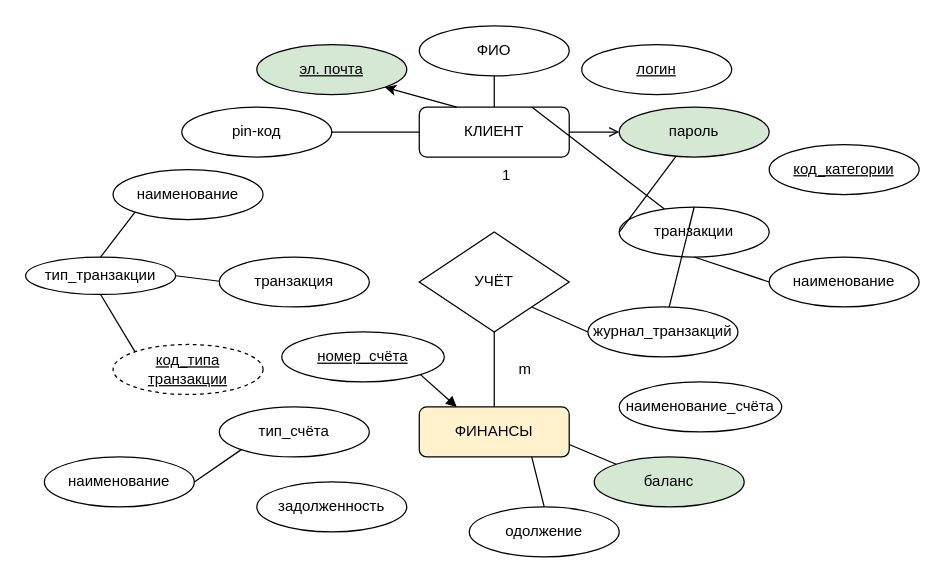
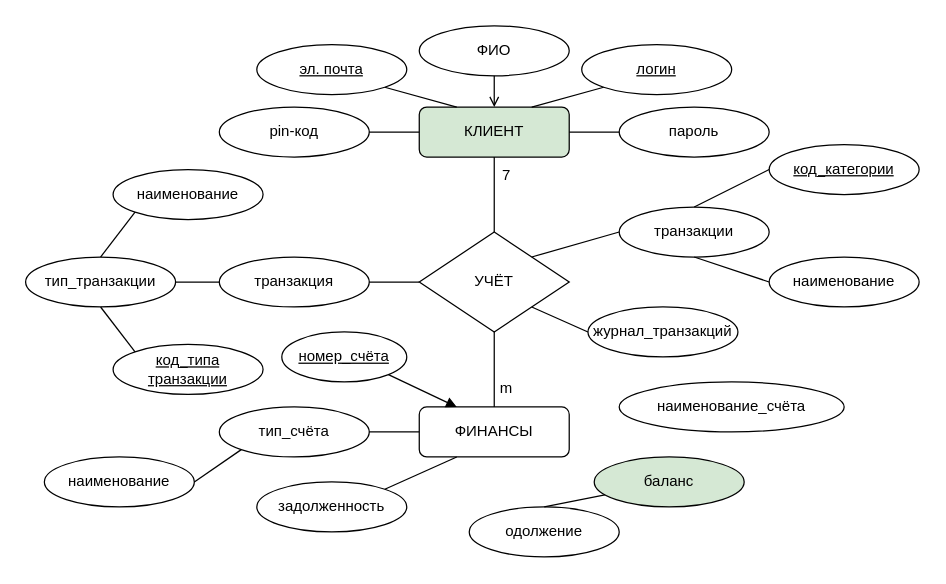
- <mxCell id="10" value="&lt;u&gt;эл. почта&lt;/u&gt;" style="ellipse;whiteSpace=wrap;html=1;fillColor=#d5e8d4;" vertex="1" parent="1"><mxGeometry x="205" y="35" width="120" height="40" as="geometry" /></mxCell>
+ <mxCell id="10" value="&lt;u&gt;эл. почта&lt;/u&gt;" style="ellipse;whiteSpace=wrap;html=1;" vertex="1" parent="1"><mxGeometry x="205" y="35" width="120" height="40" as="geometry" /></mxCell>
- <mxCell id="15" value="" style="endArrow=classic;html=1;rounded=0;entryX=1;entryY=1;entryDx=0;entryDy=0;exitX=0.25;exitY=0;exitDx=0;exitDy=0;" edge="1" parent="1" source="2" target="10"><mxGeometry width="50" height="50" relative="1" as="geometry"><mxPoint x="525" y="235" as="sourcePoint" /><mxPoint x="575" y="185" as="targetPoint" /></mxGeometry></mxCell>
+ <mxCell id="15" value="" style="endArrow=none;html=1;rounded=0;entryX=1;entryY=1;entryDx=0;entryDy=0;exitX=0.25;exitY=0;exitDx=0;exitDy=0;" edge="1" parent="1" source="2" target="10"><mxGeometry width="50" height="50" relative="1" as="geometry"><mxPoint x="525" y="235" as="sourcePoint" /><mxPoint x="575" y="185" as="targetPoint" /></mxGeometry></mxCell>
- <mxCell id="14" value="" style="endArrow=none;html=1;rounded=0;exitX=0.5;exitY=1;exitDx=0;exitDy=0;entryX=0.5;entryY=0;entryDx=0;entryDy=0;" edge="1" parent="1" source="9" target="2"><mxGeometry width="50" height="50" relative="1" as="geometry"><mxPoint x="525" y="235" as="sourcePoint" /><mxPoint x="575" y="185" as="targetPoint" /></mxGeometry></mxCell>
+ <mxCell id="14" value="" style="endArrow=open;html=1;rounded=0;exitX=0.5;exitY=1;exitDx=0;exitDy=0;entryX=0.5;entryY=0;entryDx=0;entryDy=0;" edge="1" parent="1" source="9" target="2"><mxGeometry width="50" height="50" relative="1" as="geometry"><mxPoint x="525" y="235" as="sourcePoint" /><mxPoint x="575" y="185" as="targetPoint" /></mxGeometry></mxCell>
- <mxCell id="11" value="pin-код" style="ellipse;whiteSpace=wrap;html=1;" vertex="1" parent="1"><mxGeometry x="145" y="85" width="120" height="40" as="geometry" /></mxCell>
+ <mxCell id="11" value="pin-код" style="ellipse;whiteSpace=wrap;html=1;" vertex="1" parent="1"><mxGeometry x="175" y="85" width="120" height="40" as="geometry" /></mxCell>
- <mxCell id="2" value="КЛИЕНТ" style="rounded=1;whiteSpace=wrap;html=1;" vertex="1" parent="1"><mxGeometry x="335" y="85" width="120" height="40" as="geometry" /></mxCell>
+ <mxCell id="2" value="КЛИЕНТ" style="rounded=1;whiteSpace=wrap;html=1;fillColor=#d5e8d4;" vertex="1" parent="1"><mxGeometry x="335" y="85" width="120" height="40" as="geometry" /></mxCell>
- <mxCell id="12" value="" style="endArrow=open;html=1;rounded=0;entryX=0;entryY=0.5;entryDx=0;entryDy=0;exitX=1;exitY=0.5;exitDx=0;exitDy=0;" edge="1" parent="1" source="2" target="8"><mxGeometry width="50" height="50" relative="1" as="geometry"><mxPoint x="525" y="235" as="sourcePoint" /><mxPoint x="575" y="185" as="targetPoint" /></mxGeometry></mxCell>
+ <mxCell id="12" value="" style="endArrow=none;html=1;rounded=0;entryX=0;entryY=0.5;entryDx=0;entryDy=0;exitX=1;exitY=0.5;exitDx=0;exitDy=0;" edge="1" parent="1" source="2" target="8"><mxGeometry width="50" height="50" relative="1" as="geometry"><mxPoint x="525" y="235" as="sourcePoint" /><mxPoint x="575" y="185" as="targetPoint" /></mxGeometry></mxCell>
- <mxCell id="8" value="пароль" style="ellipse;whiteSpace=wrap;html=1;fillColor=#d5e8d4;" vertex="1" parent="1"><mxGeometry x="495" y="85" width="120" height="40" as="geometry" /></mxCell>
+ <mxCell id="8" value="пароль" style="ellipse;whiteSpace=wrap;html=1;" vertex="1" parent="1"><mxGeometry x="495" y="85" width="120" height="40" as="geometry" /></mxCell>
- <mxCell id="13" value="" style="endArrow=none;html=1;rounded=0;exitX=0.75;exitY=0;exitDx=0;exitDy=0;" edge="1" parent="1" source="2" target="32"><mxGeometry width="50" height="50" relative="1" as="geometry"><mxPoint x="525" y="235" as="sourcePoint" /><mxPoint x="575" y="185" as="targetPoint" /></mxGeometry></mxCell>
+ <mxCell id="13" value="" style="endArrow=none;html=1;rounded=0;entryX=0;entryY=1;entryDx=0;entryDy=0;exitX=0.75;exitY=0;exitDx=0;exitDy=0;" edge="1" parent="1" source="2" target="7"><mxGeometry width="50" height="50" relative="1" as="geometry"><mxPoint x="525" y="235" as="sourcePoint" /><mxPoint x="575" y="185" as="targetPoint" /></mxGeometry></mxCell>
- <mxCell id="30" value="1" style="text;html=1;strokeColor=none;fillColor=none;align=center;verticalAlign=middle;whiteSpace=wrap;rounded=0;" vertex="1" parent="1"><mxGeometry x="395" y="125" width="20" height="30" as="geometry" /></mxCell>
+ <mxCell id="30" value="7" style="text;html=1;strokeColor=none;fillColor=none;align=center;verticalAlign=middle;whiteSpace=wrap;rounded=0;" vertex="1" parent="1"><mxGeometry x="395" y="125" width="20" height="30" as="geometry" /></mxCell>
- <mxCell id="33" value="" style="endArrow=none;html=1;rounded=0;exitX=0;exitY=0.5;exitDx=0;exitDy=0;" edge="1" parent="1" source="32" target="8"><mxGeometry width="50" height="50" relative="1" as="geometry"><mxPoint x="495" y="255" as="sourcePoint" /><mxPoint x="545" y="205" as="targetPoint" /></mxGeometry></mxCell>
+ <mxCell id="33" value="" style="endArrow=none;html=1;rounded=0;entryX=1;entryY=0;entryDx=0;entryDy=0;exitX=0;exitY=0.5;exitDx=0;exitDy=0;" edge="1" parent="1" source="32" target="3"><mxGeometry width="50" height="50" relative="1" as="geometry"><mxPoint x="495" y="255" as="sourcePoint" /><mxPoint x="545" y="205" as="targetPoint" /></mxGeometry></mxCell>
+ <mxCell id="5" value="" style="endArrow=none;html=1;rounded=0;entryX=0.5;entryY=1;entryDx=0;entryDy=0;exitX=0.5;exitY=0;exitDx=0;exitDy=0;" edge="1" parent="1" source="3" target="2"><mxGeometry width="50" height="50" relative="1" as="geometry"><mxPoint x="315" y="195" as="sourcePoint" /><mxPoint x="365" y="145" as="targetPoint" /></mxGeometry></mxCell>
- <mxCell id="36" value="" style="endArrow=none;html=1;rounded=0;exitX=0.5;exitY=0;exitDx=0;exitDy=0;" edge="1" parent="1" source="32" target="40"><mxGeometry width="50" height="50" relative="1" as="geometry"><mxPoint x="495" y="215" as="sourcePoint" /><mxPoint x="545" y="165" as="targetPoint" /></mxGeometry></mxCell>
+ <mxCell id="36" value="" style="endArrow=none;html=1;rounded=0;entryX=0;entryY=0.5;entryDx=0;entryDy=0;exitX=0.5;exitY=0;exitDx=0;exitDy=0;" edge="1" parent="1" source="32" target="34"><mxGeometry width="50" height="50" relative="1" as="geometry"><mxPoint x="495" y="215" as="sourcePoint" /><mxPoint x="545" y="165" as="targetPoint" /></mxGeometry></mxCell>
- <mxCell id="21" value="тип_транзакции" style="ellipse;whiteSpace=wrap;html=1;" vertex="1" parent="1"><mxGeometry x="20" y="205" width="120" height="30" as="geometry" /></mxCell>
+ <mxCell id="21" value="тип_транзакции" style="ellipse;whiteSpace=wrap;html=1;" vertex="1" parent="1"><mxGeometry x="20" y="205" width="120" height="40" as="geometry" /></mxCell>
+ <mxCell id="47" value="" style="endArrow=none;html=1;rounded=0;entryX=0;entryY=0.5;entryDx=0;entryDy=0;exitX=1;exitY=0.5;exitDx=0;exitDy=0;" edge="1" parent="1" source="46" target="3"><mxGeometry width="50" height="50" relative="1" as="geometry"><mxPoint x="345" y="265" as="sourcePoint" /><mxPoint x="395" y="215" as="targetPoint" /></mxGeometry></mxCell>
- <mxCell id="17" value="&lt;u&gt;номер_счёта&lt;/u&gt;" style="ellipse;whiteSpace=wrap;html=1;" vertex="1" parent="1"><mxGeometry x="225" y="265" width="130" height="40" as="geometry" /></mxCell>
+ <mxCell id="17" value="&lt;u&gt;номер_счёта&lt;/u&gt;" style="ellipse;whiteSpace=wrap;html=1;" vertex="1" parent="1"><mxGeometry x="225" y="265" width="100" height="40" as="geometry" /></mxCell>
- <mxCell id="28" value="&lt;u&gt;код_типа&lt;br&gt;транзакции&lt;/u&gt;" style="ellipse;whiteSpace=wrap;html=1;dashed=1;" vertex="1" parent="1"><mxGeometry x="90" y="275" width="120" height="40" as="geometry" /></mxCell>
+ <mxCell id="28" value="&lt;u&gt;код_типа&lt;br&gt;транзакции&lt;/u&gt;" style="ellipse;whiteSpace=wrap;html=1;" vertex="1" parent="1"><mxGeometry x="90" y="275" width="120" height="40" as="geometry" /></mxCell>
- <mxCell id="31" value="m" style="text;html=1;strokeColor=none;fillColor=none;align=center;verticalAlign=middle;whiteSpace=wrap;rounded=0;" vertex="1" parent="1"><mxGeometry x="410" y="280" width="20" height="30" as="geometry" /></mxCell>
+ <mxCell id="31" value="m" style="text;html=1;strokeColor=none;fillColor=none;align=center;verticalAlign=middle;whiteSpace=wrap;rounded=0;" vertex="1" parent="1"><mxGeometry x="395" y="295" width="20" height="30" as="geometry" /></mxCell>
- <mxCell id="18" value="наименование_счёта" style="ellipse;whiteSpace=wrap;html=1;" vertex="1" parent="1"><mxGeometry x="495" y="305" width="130" height="40" as="geometry" /></mxCell>
+ <mxCell id="18" value="наименование_счёта" style="ellipse;whiteSpace=wrap;html=1;" vertex="1" parent="1"><mxGeometry x="495" y="305" width="180" height="40" as="geometry" /></mxCell>
+ <mxCell id="26" value="" style="endArrow=none;html=1;rounded=0;entryX=1;entryY=0.5;entryDx=0;entryDy=0;exitX=0;exitY=0.5;exitDx=0;exitDy=0;" edge="1" parent="1" source="4" target="20"><mxGeometry width="50" height="50" relative="1" as="geometry"><mxPoint x="415" y="355" as="sourcePoint" /><mxPoint x="465" y="305" as="targetPoint" /></mxGeometry></mxCell>
- <mxCell id="4" value="ФИНАНСЫ" style="rounded=1;whiteSpace=wrap;html=1;fillColor=#fff2cc;" vertex="1" parent="1"><mxGeometry x="335" y="325" width="120" height="40" as="geometry" /></mxCell>
+ <mxCell id="4" value="ФИНАНСЫ" style="rounded=1;whiteSpace=wrap;html=1;" vertex="1" parent="1"><mxGeometry x="335" y="325" width="120" height="40" as="geometry" /></mxCell>
- <mxCell id="27" value="" style="endArrow=none;html=1;rounded=0;entryX=0;entryY=0;entryDx=0;entryDy=0;exitX=1;exitY=0.75;exitDx=0;exitDy=0;" edge="1" parent="1" source="4" target="19"><mxGeometry width="50" height="50" relative="1" as="geometry"><mxPoint x="415" y="275" as="sourcePoint" /><mxPoint x="465" y="225" as="targetPoint" /></mxGeometry></mxCell>
+ <mxCell id="44" value="" style="endArrow=none;html=1;rounded=0;exitX=1;exitY=0;exitDx=0;exitDy=0;entryX=0.25;entryY=1;entryDx=0;entryDy=0;" edge="1" parent="1" source="42" target="4"><mxGeometry width="50" height="50" relative="1" as="geometry"><mxPoint x="405" y="345" as="sourcePoint" /><mxPoint x="455" y="295" as="targetPoint" /></mxGeometry></mxCell>
- <mxCell id="45" value="" style="endArrow=none;html=1;rounded=0;exitX=0.5;exitY=0;exitDx=0;exitDy=0;entryX=0.75;entryY=1;entryDx=0;entryDy=0;" edge="1" parent="1" source="43" target="4"><mxGeometry width="50" height="50" relative="1" as="geometry"><mxPoint x="405" y="345" as="sourcePoint" /><mxPoint x="455" y="295" as="targetPoint" /></mxGeometry></mxCell>
+ <mxCell id="45" value="" style="endArrow=none;html=1;rounded=0;exitX=0.5;exitY=0;exitDx=0;exitDy=0;" edge="1" parent="1" source="43" target="19"><mxGeometry width="50" height="50" relative="1" as="geometry"><mxPoint x="405" y="345" as="sourcePoint" /><mxPoint x="455" y="295" as="targetPoint" /></mxGeometry></mxCell>
